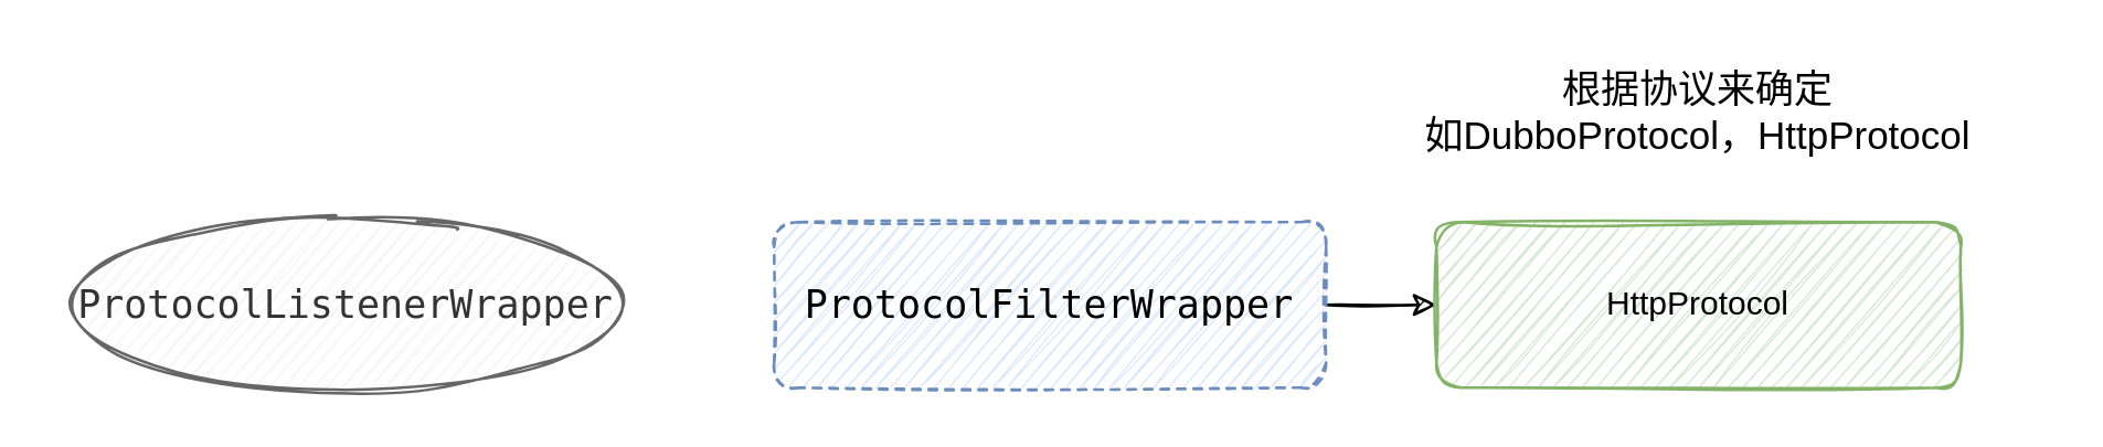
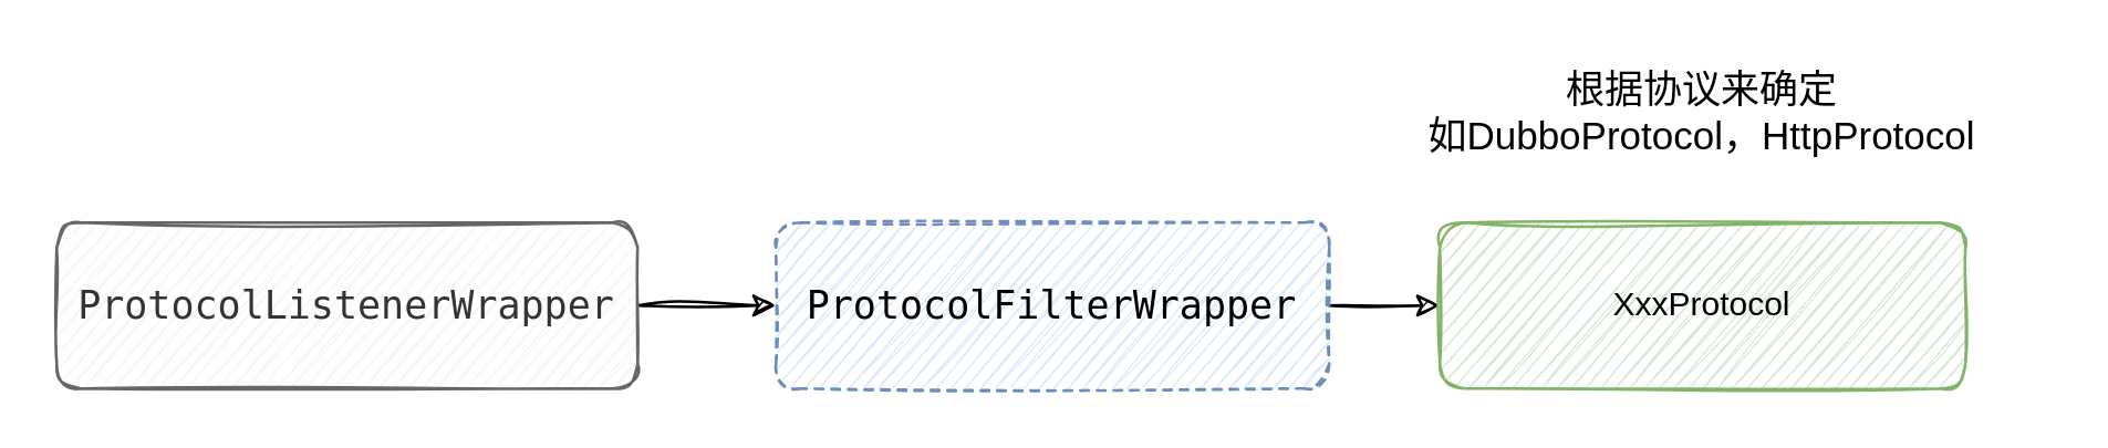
- <mxCell id="3" value="&lt;pre&gt;&lt;font style=&quot;font-size: 14px&quot;&gt;ProtocolListenerWrapper&lt;/font&gt;&lt;/pre&gt;" style="ellipse;whiteSpace=wrap;html=1;sketch=1;fillColor=#f5f5f5;strokeColor=#666666;fontColor=#333333;" vertex="1" parent="1"><mxGeometry x="20" y="80" width="210" height="60" as="geometry" /></mxCell>
+ <mxCell id="3" value="&lt;pre&gt;&lt;font style=&quot;font-size: 14px&quot;&gt;ProtocolListenerWrapper&lt;/font&gt;&lt;/pre&gt;" style="rounded=1;whiteSpace=wrap;html=1;sketch=1;fillColor=#f5f5f5;strokeColor=#666666;fontColor=#333333;" vertex="1" parent="1"><mxGeometry x="20" y="80" width="210" height="60" as="geometry" /></mxCell>
+ <mxCell id="2" value="" style="edgeStyle=orthogonalEdgeStyle;rounded=0;orthogonalLoop=1;jettySize=auto;html=1;sketch=1;" edge="1" parent="1" source="3" target="5"><mxGeometry relative="1" as="geometry" /></mxCell>
- <mxCell id="6" value="HttpProtocol" style="rounded=1;whiteSpace=wrap;html=1;fillColor=#d5e8d4;strokeColor=#82b366;shadow=0;sketch=1;" vertex="1" parent="1"><mxGeometry x="520" y="80" width="190" height="60" as="geometry" /></mxCell>
+ <mxCell id="6" value="XxxProtocol" style="rounded=1;whiteSpace=wrap;html=1;fillColor=#d5e8d4;strokeColor=#82b366;shadow=0;sketch=1;" vertex="1" parent="1"><mxGeometry x="520" y="80" width="190" height="60" as="geometry" /></mxCell>
